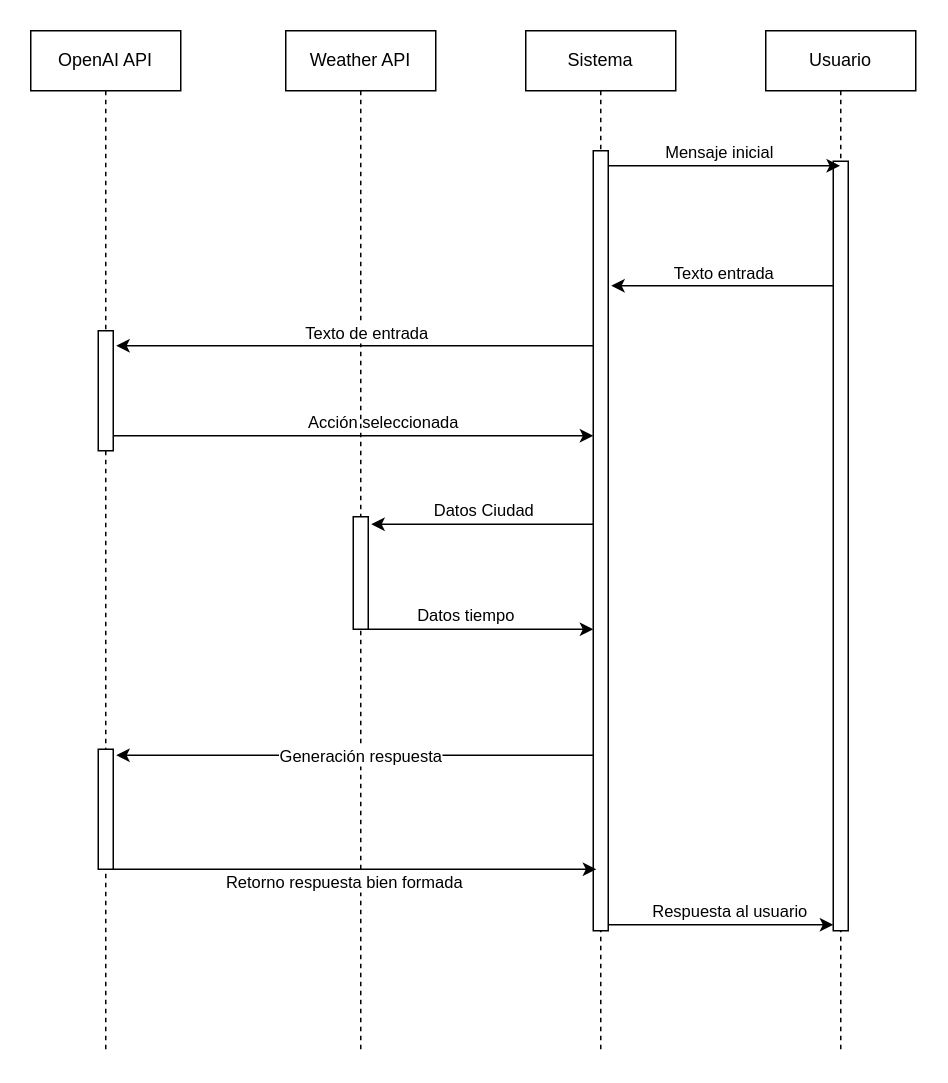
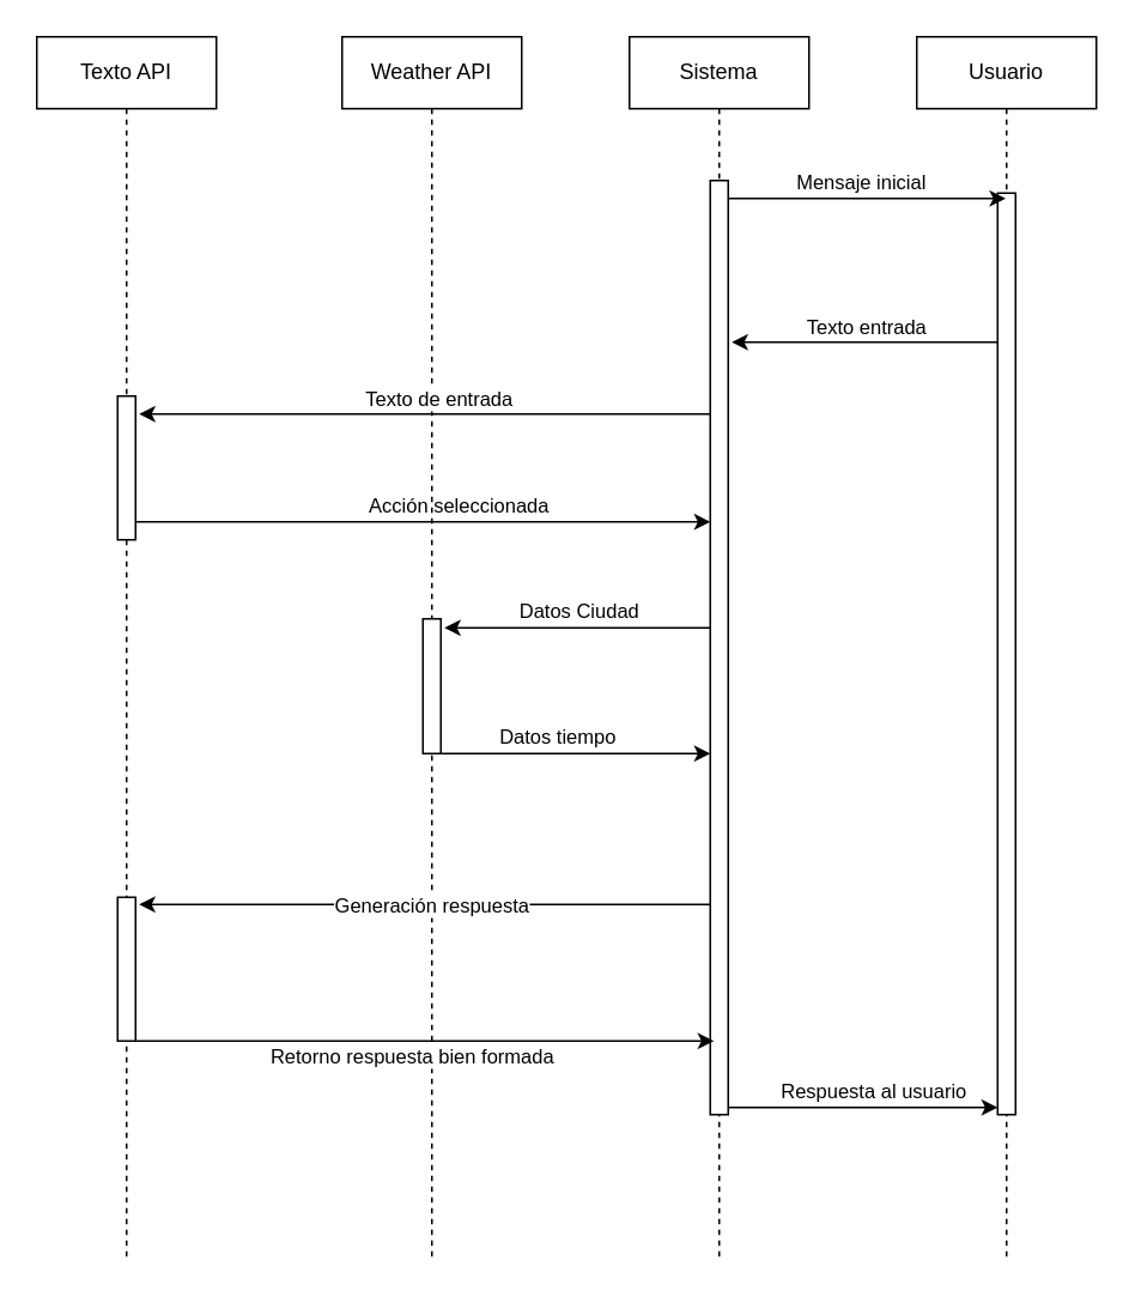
- <mxCell id="4" value="OpenAI API" style="shape=umlLifeline;perimeter=lifelinePerimeter;whiteSpace=wrap;html=1;container=0;dropTarget=0;collapsible=0;recursiveResize=0;outlineConnect=0;portConstraint=eastwest;newEdgeStyle={&quot;edgeStyle&quot;:&quot;elbowEdgeStyle&quot;,&quot;elbow&quot;:&quot;vertical&quot;,&quot;curved&quot;:0,&quot;rounded&quot;:0};" parent="1" vertex="1"><mxGeometry x="20" y="20" width="100" height="680" as="geometry" /></mxCell>
+ <mxCell id="4" value="Texto API" style="shape=umlLifeline;perimeter=lifelinePerimeter;whiteSpace=wrap;html=1;container=0;dropTarget=0;collapsible=0;recursiveResize=0;outlineConnect=0;portConstraint=eastwest;newEdgeStyle={&quot;edgeStyle&quot;:&quot;elbowEdgeStyle&quot;,&quot;elbow&quot;:&quot;vertical&quot;,&quot;curved&quot;:0,&quot;rounded&quot;:0};" parent="1" vertex="1"><mxGeometry x="20" y="20" width="100" height="680" as="geometry" /></mxCell>
